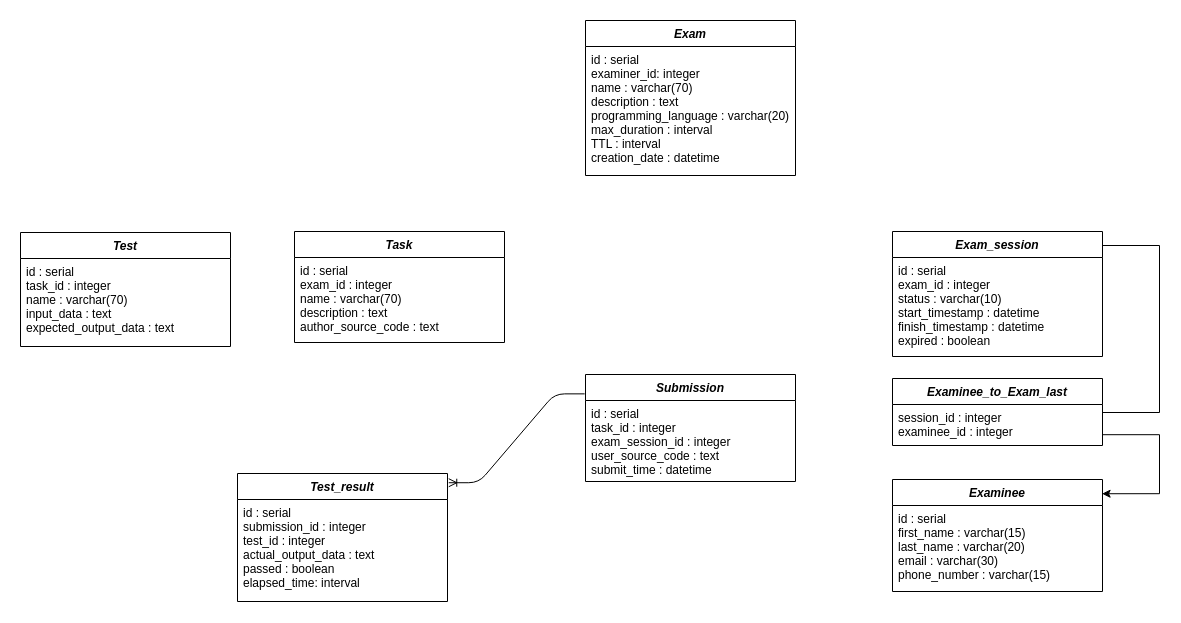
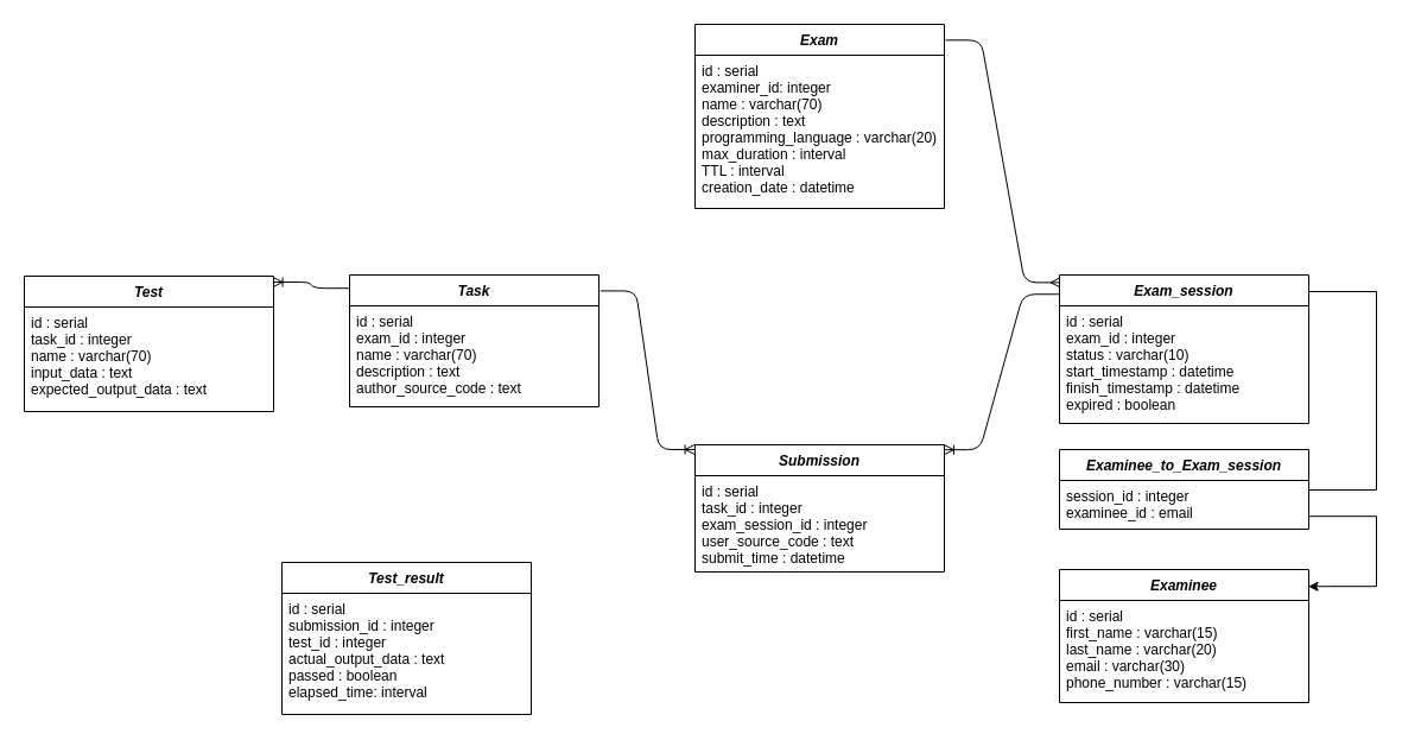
+ <mxCell id="8" value="" style="edgeStyle=entityRelationEdgeStyle;fontSize=12;html=1;endArrow=ERmany;exitX=1.005;exitY=0.086;exitDx=0;exitDy=0;exitPerimeter=0;entryX=0.003;entryY=0.051;entryDx=0;entryDy=0;entryPerimeter=0;" edge="1" parent="1" source="2" target="6"><mxGeometry width="100" height="100" relative="1" as="geometry"><mxPoint x="919" y="221" as="sourcePoint" /><mxPoint x="890" y="236" as="targetPoint" /></mxGeometry></mxCell>
+ <mxCell id="25" value="" style="edgeStyle=entityRelationEdgeStyle;fontSize=12;html=1;endArrow=ERoneToMany;exitX=0;exitY=0.101;exitDx=0;exitDy=0;entryX=0.998;entryY=0.044;entryDx=0;entryDy=0;entryPerimeter=0;exitPerimeter=0;" edge="1" parent="1" source="4" target="23"><mxGeometry width="100" height="100" relative="1" as="geometry"><mxPoint x="515" y="258" as="sourcePoint" /><mxPoint x="595" y="388" as="targetPoint" /></mxGeometry></mxCell>
+ <mxCell id="21" value="" style="edgeStyle=entityRelationEdgeStyle;fontSize=12;html=1;endArrow=ERoneToMany;exitX=1.006;exitY=0.121;exitDx=0;exitDy=0;exitPerimeter=0;entryX=-0.002;entryY=0.037;entryDx=0;entryDy=0;entryPerimeter=0;" edge="1" parent="1" source="4" target="19"><mxGeometry width="100" height="100" relative="1" as="geometry"><mxPoint x="511" y="267" as="sourcePoint" /><mxPoint x="579" y="385" as="targetPoint" /></mxGeometry></mxCell>
+ <mxCell id="22" value="" style="edgeStyle=entityRelationEdgeStyle;fontSize=12;html=1;endArrow=ERoneToMany;exitX=-0.003;exitY=0.13;exitDx=0;exitDy=0;exitPerimeter=0;entryX=1;entryY=0.039;entryDx=0;entryDy=0;entryPerimeter=0;" edge="1" parent="1" source="6" target="19"><mxGeometry width="100" height="100" relative="1" as="geometry"><mxPoint x="782" y="260" as="sourcePoint" /><mxPoint x="856" y="397" as="targetPoint" /></mxGeometry></mxCell>
- <mxCell id="11" value="Examinee_to_Exam_last" style="swimlane;fontStyle=3;align=center;verticalAlign=top;childLayout=stackLayout;horizontal=1;startSize=26;horizontalStack=0;resizeParent=1;resizeLast=0;collapsible=1;marginBottom=0;rounded=0;shadow=0;strokeWidth=1;" vertex="1" parent="1"><mxGeometry x="892" y="378" width="210" height="67" as="geometry"><mxRectangle x="230" y="140" width="160" height="26" as="alternateBounds" /></mxGeometry></mxCell>
+ <mxCell id="11" value="Examinee_to_Exam_session" style="swimlane;fontStyle=3;align=center;verticalAlign=top;childLayout=stackLayout;horizontal=1;startSize=26;horizontalStack=0;resizeParent=1;resizeLast=0;collapsible=1;marginBottom=0;rounded=0;shadow=0;strokeWidth=1;" vertex="1" parent="1"><mxGeometry x="892" y="378" width="210" height="67" as="geometry"><mxRectangle x="230" y="140" width="160" height="26" as="alternateBounds" /></mxGeometry></mxCell>
- <mxCell id="12" value="session_id : integer&#10;examinee_id : integer&#10;" style="text;align=left;verticalAlign=top;spacingLeft=4;spacingRight=4;overflow=hidden;rotatable=0;points=[[0,0.5],[1,0.5]];portConstraint=eastwest;rounded=0;shadow=0;html=0;" vertex="1" parent="11"><mxGeometry y="26" width="210" height="39" as="geometry" /></mxCell>
+ <mxCell id="12" value="session_id : integer&#10;examinee_id : email&#10;" style="text;align=left;verticalAlign=top;spacingLeft=4;spacingRight=4;overflow=hidden;rotatable=0;points=[[0,0.5],[1,0.5]];portConstraint=eastwest;rounded=0;shadow=0;html=0;" vertex="1" parent="11"><mxGeometry y="26" width="210" height="39" as="geometry" /></mxCell>
- <mxCell id="28" value="" style="edgeStyle=entityRelationEdgeStyle;fontSize=12;html=1;endArrow=ERoneToMany;exitX=-0.004;exitY=0.181;exitDx=0;exitDy=0;exitPerimeter=0;entryX=1.006;entryY=0.072;entryDx=0;entryDy=0;entryPerimeter=0;" edge="1" parent="1" source="19" target="26"><mxGeometry width="100" height="100" relative="1" as="geometry"><mxPoint x="304" y="255" as="sourcePoint" /><mxPoint x="492" y="492" as="targetPoint" /></mxGeometry></mxCell>
